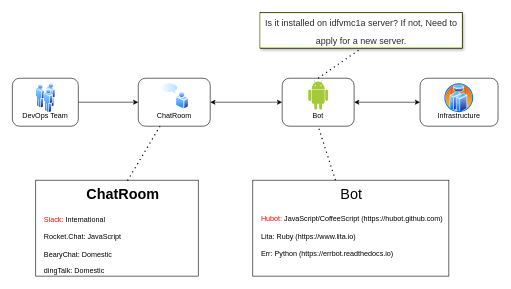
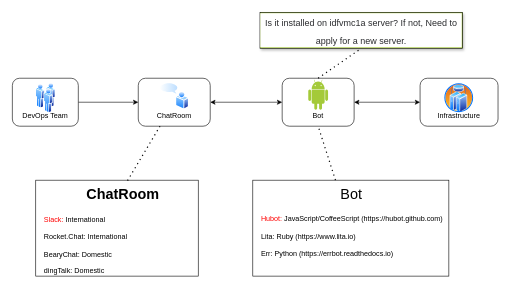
- <mxCell id="16" value="&lt;font style=&quot;&quot;&gt;&lt;font style=&quot;font-size: 12px;&quot; color=&quot;#ff0000&quot;&gt;Slack:&amp;nbsp;&lt;/font&gt;&lt;span style=&quot;font-size: 12px;&quot;&gt;International&lt;font color=&quot;#ff0000&quot;&gt;&amp;nbsp;&lt;/font&gt;&lt;/span&gt;&lt;br&gt;&lt;span style=&quot;font-size: 12px;&quot;&gt;Rocket.Chat:&amp;nbsp;&lt;/span&gt;&lt;span style=&quot;font-size: 12px;&quot;&gt;JavaScript&lt;br&gt;&lt;/span&gt;&lt;span style=&quot;font-size: 12px;&quot;&gt;BearyChat:&amp;nbsp;&lt;/span&gt;&lt;span style=&quot;font-size: 12px;&quot;&gt;Domestic&lt;/span&gt;&lt;br&gt;&lt;span style=&quot;font-size: 12px;&quot;&gt;dingTalk:&amp;nbsp;&lt;/span&gt;&lt;/font&gt;&lt;span style=&quot;font-size: 12px;&quot;&gt;Domestic&lt;/span&gt;" style="text;html=1;strokeColor=none;fillColor=none;align=left;verticalAlign=middle;whiteSpace=wrap;rounded=0;fontSize=24;" vertex="1" parent="1"><mxGeometry x="71" y="350" width="160" height="110" as="geometry" /></mxCell>
+ <mxCell id="16" value="&lt;font style=&quot;&quot;&gt;&lt;font style=&quot;font-size: 12px;&quot; color=&quot;#ff0000&quot;&gt;Slack:&amp;nbsp;&lt;/font&gt;&lt;span style=&quot;font-size: 12px;&quot;&gt;International&lt;font color=&quot;#ff0000&quot;&gt;&amp;nbsp;&lt;/font&gt;&lt;/span&gt;&lt;br&gt;&lt;span style=&quot;font-size: 12px;&quot;&gt;Rocket.Chat:&amp;nbsp;&lt;/span&gt;&lt;span style=&quot;font-size: 12px;&quot;&gt;International&lt;br&gt;&lt;/span&gt;&lt;span style=&quot;font-size: 12px;&quot;&gt;BearyChat:&amp;nbsp;&lt;/span&gt;&lt;span style=&quot;font-size: 12px;&quot;&gt;Domestic&lt;/span&gt;&lt;br&gt;&lt;span style=&quot;font-size: 12px;&quot;&gt;dingTalk:&amp;nbsp;&lt;/span&gt;&lt;/font&gt;&lt;span style=&quot;font-size: 12px;&quot;&gt;Domestic&lt;/span&gt;" style="text;html=1;strokeColor=none;fillColor=none;align=left;verticalAlign=middle;whiteSpace=wrap;rounded=0;fontSize=24;" vertex="1" parent="1"><mxGeometry x="71" y="350" width="160" height="110" as="geometry" /></mxCell>
